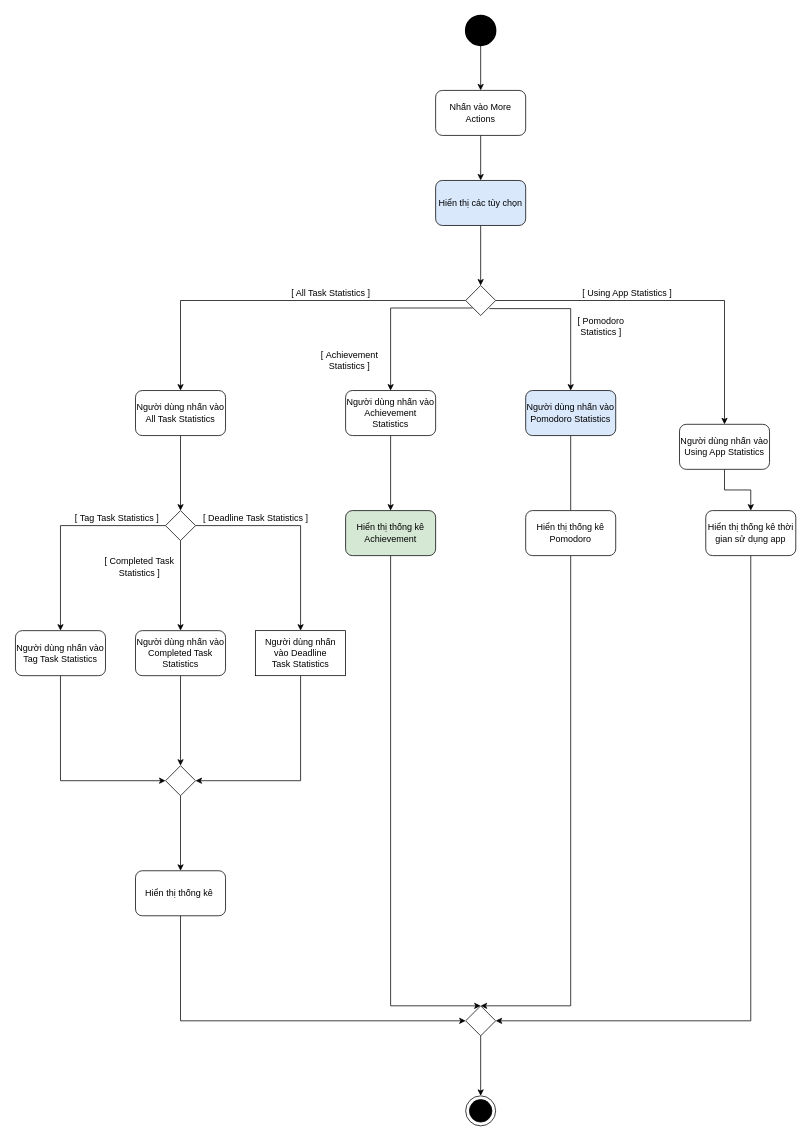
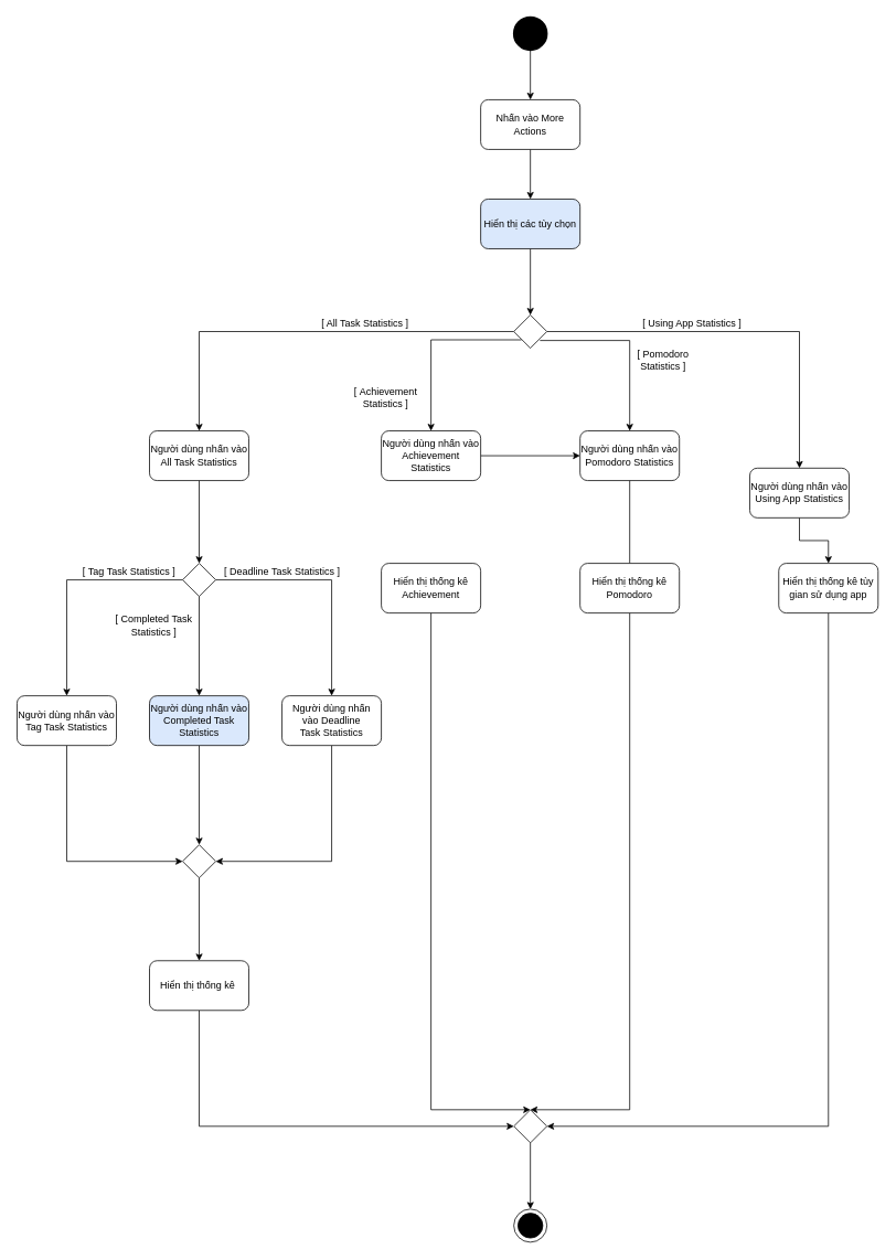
- <mxCell id="17" value="Người dùng nhấn vào Pomodoro Statistics" style="rounded=1;whiteSpace=wrap;html=1;fillColor=#dae8fc;" parent="1" vertex="1"><mxGeometry x="700" y="520" width="120" height="60" as="geometry" /></mxCell>
+ <mxCell id="17" value="Người dùng nhấn vào Pomodoro Statistics" style="rounded=1;whiteSpace=wrap;html=1;" parent="1" vertex="1"><mxGeometry x="700" y="520" width="120" height="60" as="geometry" /></mxCell>
- <mxCell id="5" style="edgeStyle=orthogonalEdgeStyle;rounded=0;orthogonalLoop=1;jettySize=auto;html=1;entryX=0.5;entryY=0;entryDx=0;entryDy=0;" parent="1" source="6" target="21" edge="1"><mxGeometry relative="1" as="geometry" /></mxCell>
+ <mxCell id="5" style="edgeStyle=orthogonalEdgeStyle;rounded=0;orthogonalLoop=1;jettySize=auto;html=1;" parent="1" source="6" target="17" edge="1"><mxGeometry relative="1" as="geometry" /></mxCell>
- <mxCell id="21" value="Hiển thị thống kê Achievement" style="rounded=1;whiteSpace=wrap;html=1;fillColor=#d5e8d4;" parent="1" vertex="1"><mxGeometry x="460" y="680" width="120" height="60" as="geometry" /></mxCell>
+ <mxCell id="21" value="Hiển thị thống kê Achievement" style="rounded=1;whiteSpace=wrap;html=1;" parent="1" vertex="1"><mxGeometry x="460" y="680" width="120" height="60" as="geometry" /></mxCell>
- <mxCell id="25" value="&lt;span&gt;Hiển thị thống kê thời gian sử dụng app&lt;/span&gt;" style="rounded=1;whiteSpace=wrap;html=1;" parent="1" vertex="1"><mxGeometry x="940" y="680" width="120" height="60" as="geometry" /></mxCell>
+ <mxCell id="25" value="&lt;span&gt;Hiển thị thống kê tùy gian sử dụng app&lt;/span&gt;" style="rounded=1;whiteSpace=wrap;html=1;" parent="1" vertex="1"><mxGeometry x="940" y="680" width="120" height="60" as="geometry" /></mxCell>
- <mxCell id="12" value="Người dùng nhấn vào Completed Task Statistics" style="rounded=1;whiteSpace=wrap;html=1;" parent="1" vertex="1"><mxGeometry x="180" y="840" width="120" height="60" as="geometry" /></mxCell>
+ <mxCell id="12" value="Người dùng nhấn vào Completed Task Statistics" style="rounded=1;whiteSpace=wrap;html=1;fillColor=#dae8fc;" parent="1" vertex="1"><mxGeometry x="180" y="840" width="120" height="60" as="geometry" /></mxCell>
- <mxCell id="10" value="Người dùng nhấn vào&amp;nbsp;&lt;span&gt;Deadline Task&amp;nbsp;&lt;/span&gt;Statistics" style="whiteSpace=wrap;html=1;rounded=0;" parent="1" vertex="1"><mxGeometry x="340" y="840" width="120" height="60" as="geometry" /></mxCell>
+ <mxCell id="10" value="Người dùng nhấn vào&amp;nbsp;&lt;span&gt;Deadline Task&amp;nbsp;&lt;/span&gt;Statistics" style="rounded=1;whiteSpace=wrap;html=1;" parent="1" vertex="1"><mxGeometry x="340" y="840" width="120" height="60" as="geometry" /></mxCell>
